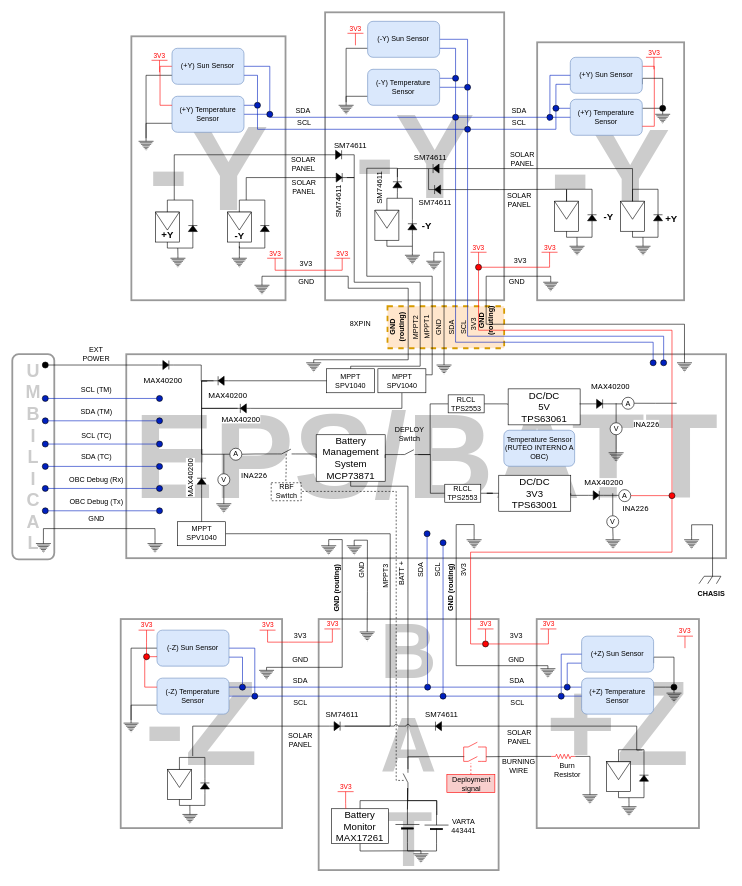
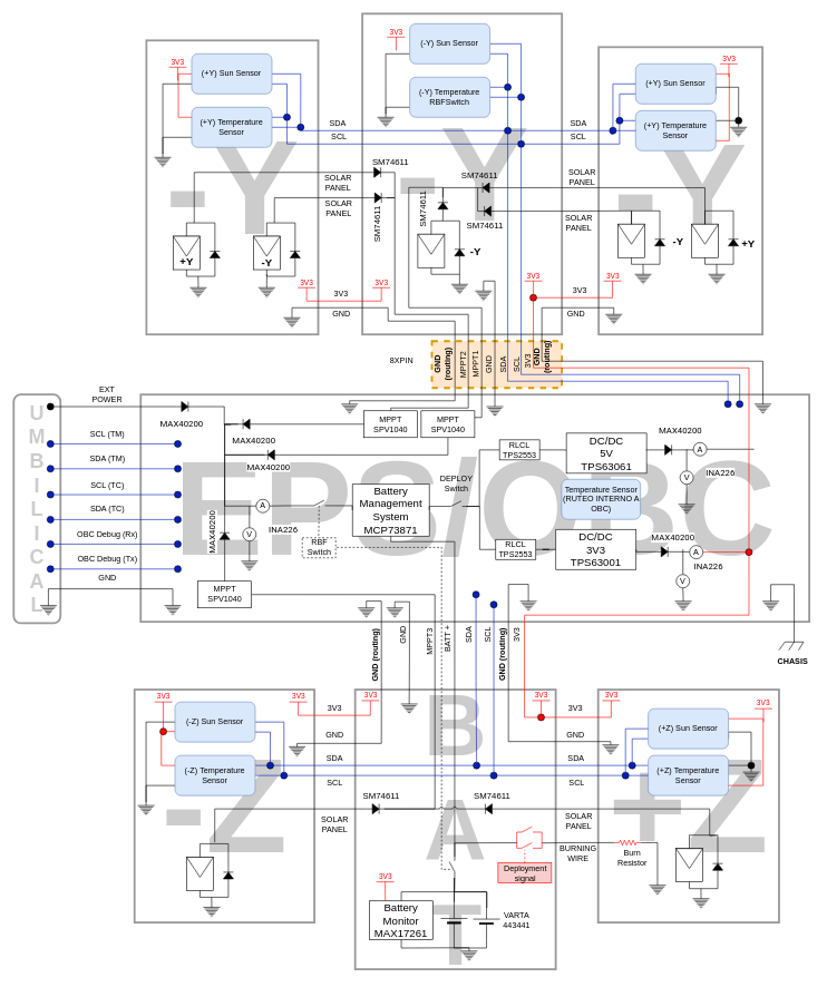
- <mxCell id="178" value="(-Y)&amp;nbsp;Temperature Sensor" style="rounded=1;whiteSpace=wrap;html=1;strokeColor=#6c8ebf;fillColor=#dae8fc;" parent="1" vertex="1"><mxGeometry x="612.38" y="115" width="120" height="60" as="geometry" /></mxCell>
+ <mxCell id="178" value="(-Y)&amp;nbsp;Temperature RBFSwitch" style="rounded=1;whiteSpace=wrap;html=1;strokeColor=#6c8ebf;fillColor=#dae8fc;" parent="1" vertex="1"><mxGeometry x="612.38" y="115" width="120" height="60" as="geometry" /></mxCell>
- <mxCell id="9" value="&lt;font style=&quot;font-size: 100px&quot; color=&quot;#cccccc&quot;&gt;&lt;span style=&quot;font-size: 200px&quot;&gt;EPS/BATT&lt;/span&gt;&lt;/font&gt;" style="rounded=0;whiteSpace=wrap;html=1;strokeColor=#999999;fontStyle=1;strokeWidth=3;" parent="1" vertex="1"><mxGeometry x="210" y="590" width="1000" height="340" as="geometry" /></mxCell>
+ <mxCell id="9" value="&lt;font style=&quot;font-size: 100px&quot; color=&quot;#cccccc&quot;&gt;&lt;span style=&quot;font-size: 200px&quot;&gt;EPS/OBC&lt;/span&gt;&lt;/font&gt;" style="rounded=0;whiteSpace=wrap;html=1;strokeColor=#999999;fontStyle=1;strokeWidth=3;" parent="1" vertex="1"><mxGeometry x="210" y="590" width="1000" height="340" as="geometry" /></mxCell>
+ <mxCell id="300" style="edgeStyle=orthogonalEdgeStyle;rounded=0;orthogonalLoop=1;jettySize=auto;html=1;exitX=1;exitY=0.25;exitDx=0;exitDy=0;entryX=1;entryY=0.75;entryDx=0;entryDy=0;endArrow=none;endFill=0;strokeColor=#FF0303;" parent="1" source="303" target="299" edge="1"><mxGeometry relative="1" as="geometry"><mxPoint x="1143.62" y="1170" as="targetPoint" /><Array as="points"><mxPoint x="1141.12" y="1075" /><mxPoint x="1141.12" y="1175" /></Array></mxGeometry></mxCell>
